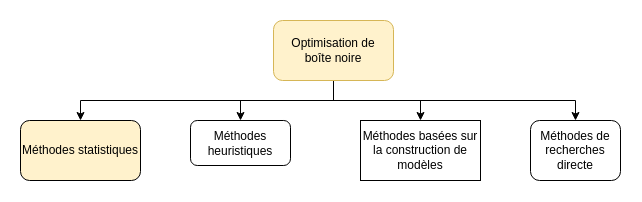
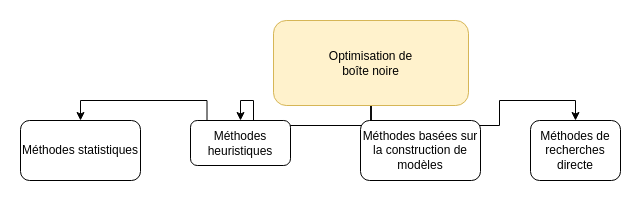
- <mxCell id="6" value="&lt;div&gt;Optimisation de &lt;br&gt;&lt;/div&gt;&lt;div&gt;boîte noire&lt;/div&gt;" style="rounded=1;whiteSpace=wrap;html=1;fillColor=#fff2cc;strokeColor=#d6b656;" vertex="1" parent="1"><mxGeometry x="273" y="20" width="120" height="60" as="geometry" /></mxCell>
+ <mxCell id="6" value="&lt;div&gt;Optimisation de &lt;br&gt;&lt;/div&gt;&lt;div&gt;boîte noire&lt;/div&gt;" style="rounded=1;whiteSpace=wrap;html=1;fillColor=#fff2cc;strokeColor=#d6b656;" vertex="1" parent="1"><mxGeometry x="273" y="20" width="195" height="85" as="geometry" /></mxCell>
- <mxCell id="7" value="Méthodes statistiques" style="rounded=1;whiteSpace=wrap;html=1;fillColor=#fff2cc;" vertex="1" parent="1"><mxGeometry x="20" y="120" width="120" height="60" as="geometry" /></mxCell>
+ <mxCell id="7" value="Méthodes statistiques" style="rounded=1;whiteSpace=wrap;html=1;" vertex="1" parent="1"><mxGeometry x="20" y="120" width="120" height="60" as="geometry" /></mxCell>
- <mxCell id="8" value="Méthodes basées sur la construction de modèles" style="whiteSpace=wrap;html=1;rounded=0;" vertex="1" parent="1"><mxGeometry x="360" y="120" width="120" height="60" as="geometry" /></mxCell>
+ <mxCell id="8" value="Méthodes basées sur la construction de modèles" style="rounded=1;whiteSpace=wrap;html=1;" vertex="1" parent="1"><mxGeometry x="360" y="120" width="120" height="60" as="geometry" /></mxCell>
